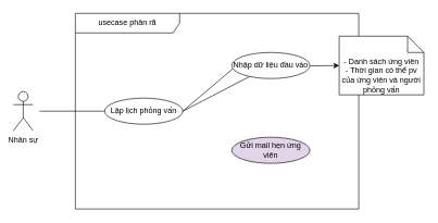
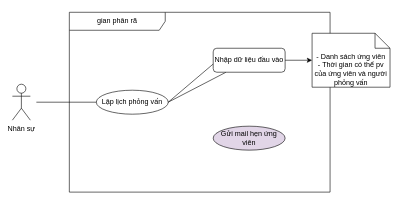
- <mxCell id="2" value="usecase phân rã" style="shape=umlFrame;whiteSpace=wrap;html=1;pointerEvents=0;recursiveResize=0;container=1;collapsible=0;width=160;" parent="1" vertex="1"><mxGeometry x="115" y="20" width="435" height="300" as="geometry" /></mxCell>
+ <mxCell id="2" value="gian phân rã" style="shape=umlFrame;whiteSpace=wrap;html=1;pointerEvents=0;recursiveResize=0;container=1;collapsible=0;width=160;" parent="1" vertex="1"><mxGeometry x="115" y="20" width="435" height="300" as="geometry" /></mxCell>
- <mxCell id="7" value="Nhập dữ liệu đầu vào" style="ellipse;whiteSpace=wrap;html=1;" parent="2" vertex="1"><mxGeometry x="240" y="60" width="120" height="40" as="geometry" /></mxCell>
+ <mxCell id="7" value="Nhập dữ liệu đầu vào" style="whiteSpace=wrap;html=1;rounded=1;" parent="2" vertex="1"><mxGeometry x="240" y="60" width="120" height="40" as="geometry" /></mxCell>
